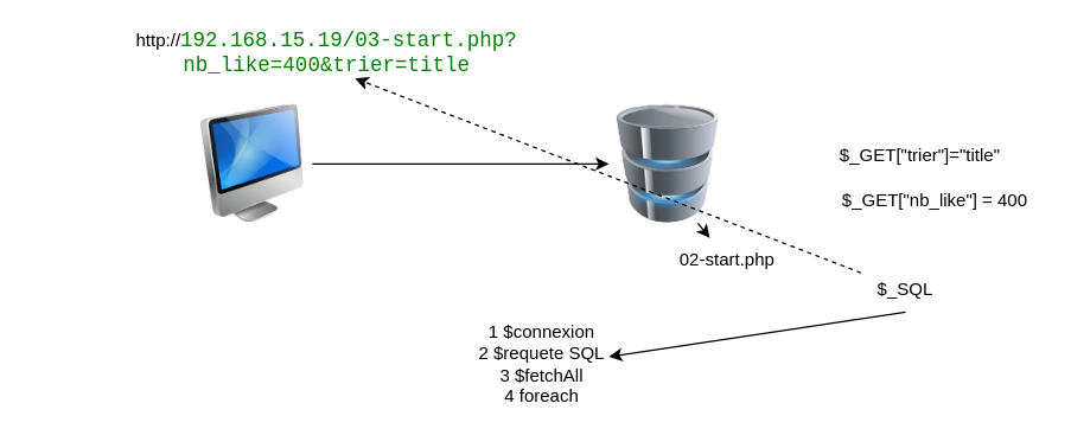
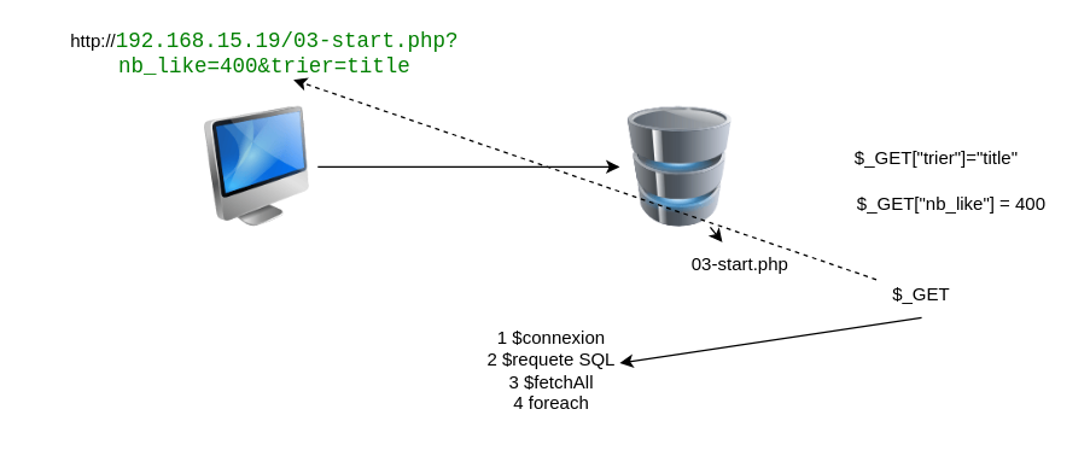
- <mxCell id="6" value="http://&lt;span style=&quot;color: rgb(0, 128, 0); background-color: rgb(255, 255, 255); font-family: Consolas, &amp;quot;Courier New&amp;quot;, monospace; font-size: 14px;&quot;&gt;192.168.15.19/03-start.php?nb_like=400&amp;amp;trier=title&lt;/span&gt;" style="text;html=1;strokeColor=none;fillColor=none;align=center;verticalAlign=middle;whiteSpace=wrap;rounded=0;" vertex="1" parent="1"><mxGeometry x="65" y="20" width="310" height="30" as="geometry" /></mxCell>
+ <mxCell id="6" value="http://&lt;span style=&quot;color: rgb(0, 128, 0); background-color: rgb(255, 255, 255); font-family: Consolas, &amp;quot;Courier New&amp;quot;, monospace; font-size: 14px;&quot;&gt;192.168.15.19/03-start.php?nb_like=400&amp;amp;trier=title&lt;/span&gt;" style="text;html=1;strokeColor=none;fillColor=none;align=center;verticalAlign=middle;whiteSpace=wrap;rounded=0;" vertex="1" parent="1"><mxGeometry x="20" y="20" width="310" height="30" as="geometry" /></mxCell>
- <mxCell id="7" value="02-start.php" style="text;html=1;strokeColor=none;fillColor=none;align=center;verticalAlign=middle;whiteSpace=wrap;rounded=0;" vertex="1" parent="1"><mxGeometry x="440" y="160" width="100" height="30" as="geometry" /></mxCell>
+ <mxCell id="7" value="03-start.php" style="text;html=1;strokeColor=none;fillColor=none;align=center;verticalAlign=middle;whiteSpace=wrap;rounded=0;" vertex="1" parent="1"><mxGeometry x="440" y="160" width="100" height="30" as="geometry" /></mxCell>
- <mxCell id="11" value="$_SQL" style="text;html=1;strokeColor=none;fillColor=none;align=center;verticalAlign=middle;whiteSpace=wrap;rounded=0;" vertex="1" parent="1"><mxGeometry x="580" y="180" width="60" height="30" as="geometry" /></mxCell>
+ <mxCell id="11" value="$_GET" style="text;html=1;strokeColor=none;fillColor=none;align=center;verticalAlign=middle;whiteSpace=wrap;rounded=0;" vertex="1" parent="1"><mxGeometry x="580" y="180" width="60" height="30" as="geometry" /></mxCell>
